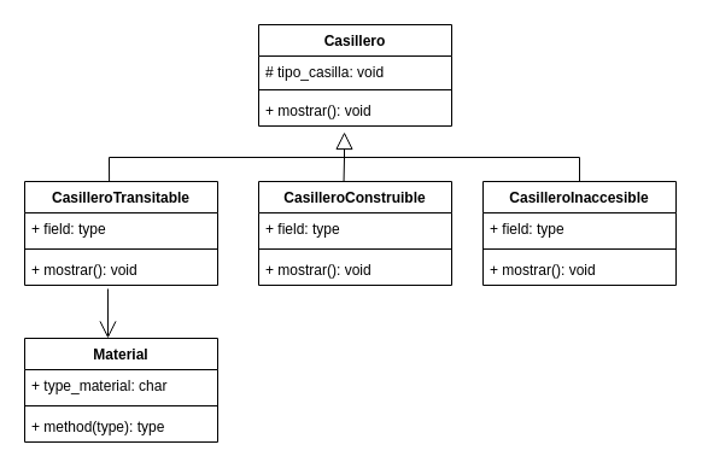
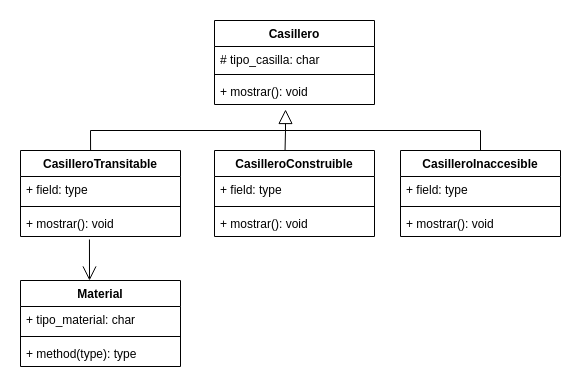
- <mxCell id="3" value="# tipo_casilla: void&#10;" style="text;strokeColor=none;fillColor=none;align=left;verticalAlign=top;spacingLeft=4;spacingRight=4;overflow=hidden;rotatable=0;points=[[0,0.5],[1,0.5]];portConstraint=eastwest;fontColor=default;" parent="2" vertex="1"><mxGeometry y="26" width="160" height="24" as="geometry" /></mxCell>
+ <mxCell id="3" value="# tipo_casilla: char&#10;" style="text;strokeColor=none;fillColor=none;align=left;verticalAlign=top;spacingLeft=4;spacingRight=4;overflow=hidden;rotatable=0;points=[[0,0.5],[1,0.5]];portConstraint=eastwest;fontColor=default;" parent="2" vertex="1"><mxGeometry y="26" width="160" height="24" as="geometry" /></mxCell>
- <mxCell id="24" value="+ type_material: char" style="text;strokeColor=none;fillColor=none;align=left;verticalAlign=top;spacingLeft=4;spacingRight=4;overflow=hidden;rotatable=0;points=[[0,0.5],[1,0.5]];portConstraint=eastwest;fontColor=default;" parent="23" vertex="1"><mxGeometry y="26" width="160" height="26" as="geometry" /></mxCell>
+ <mxCell id="24" value="+ tipo_material: char" style="text;strokeColor=none;fillColor=none;align=left;verticalAlign=top;spacingLeft=4;spacingRight=4;overflow=hidden;rotatable=0;points=[[0,0.5],[1,0.5]];portConstraint=eastwest;fontColor=default;" parent="23" vertex="1"><mxGeometry y="26" width="160" height="26" as="geometry" /></mxCell>
